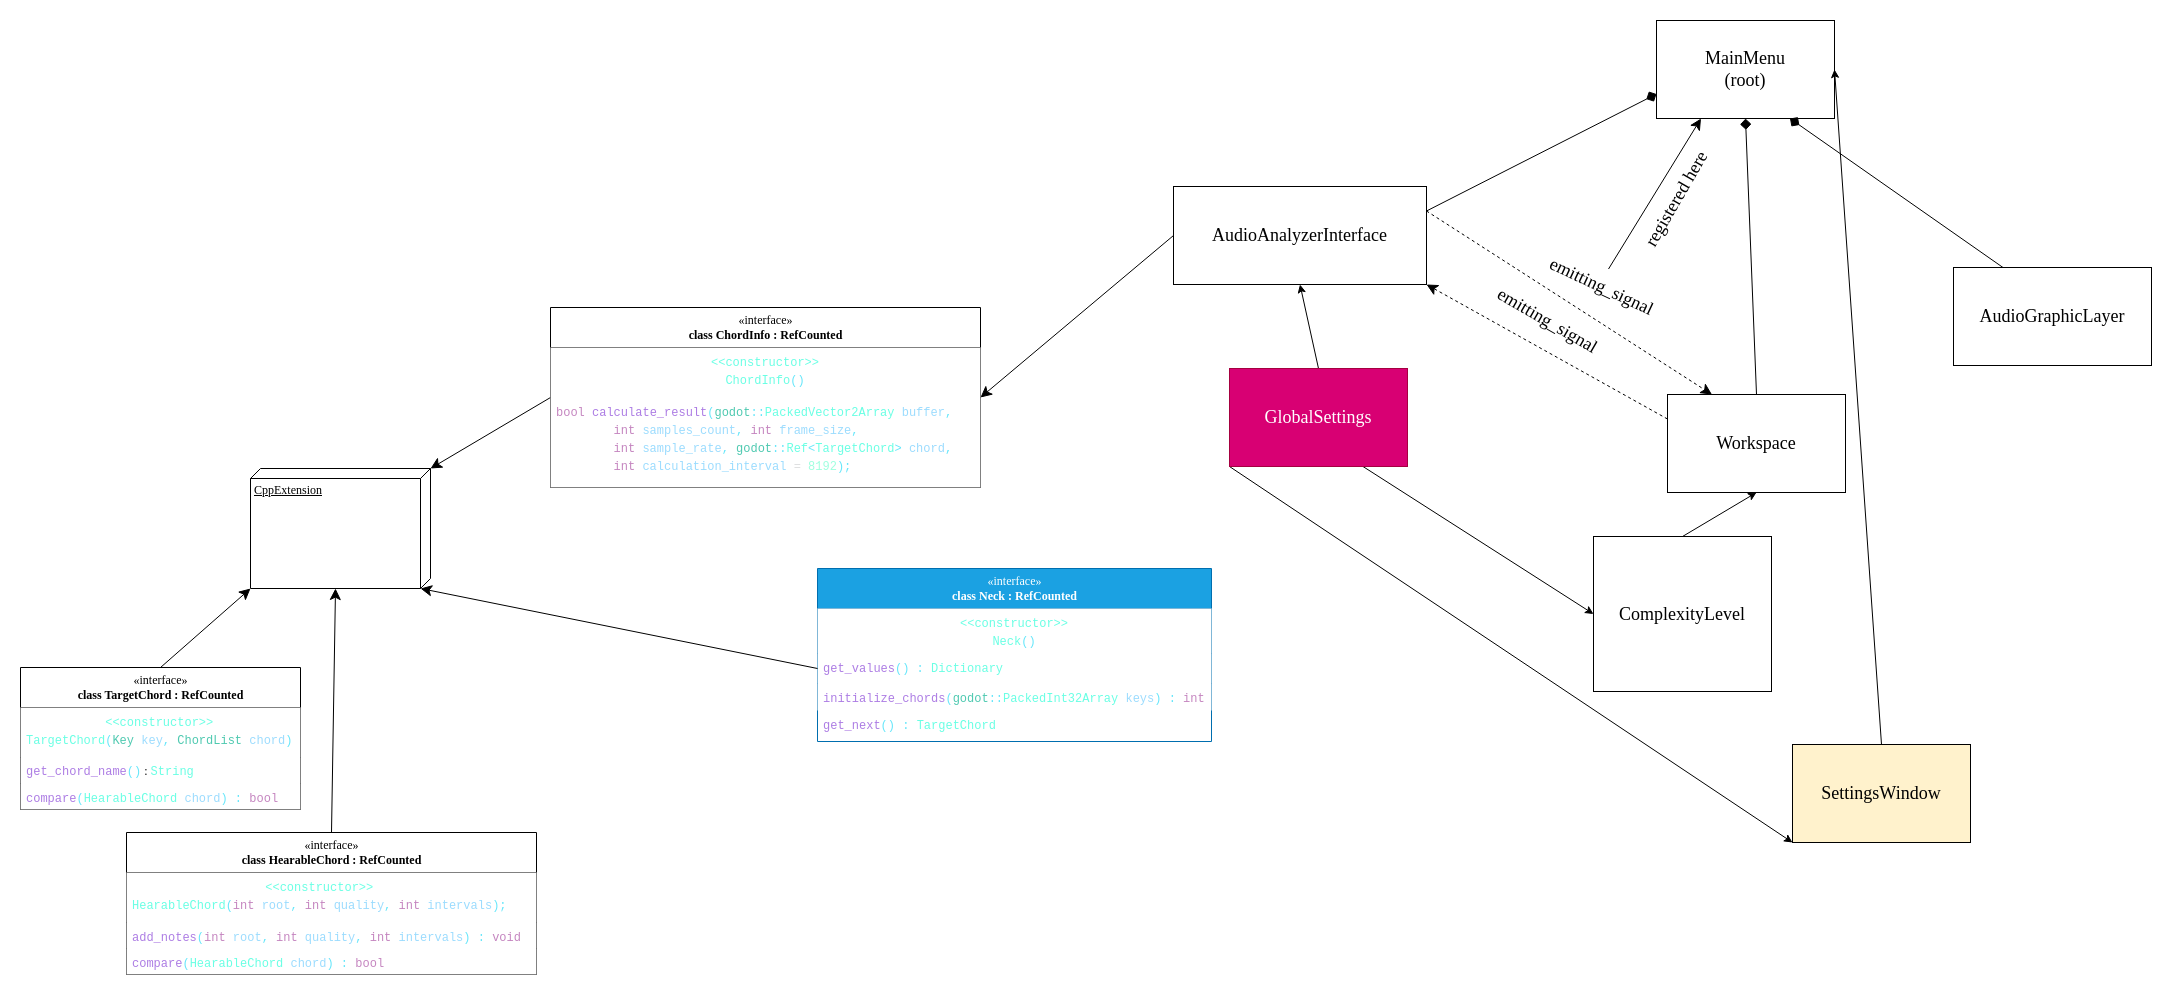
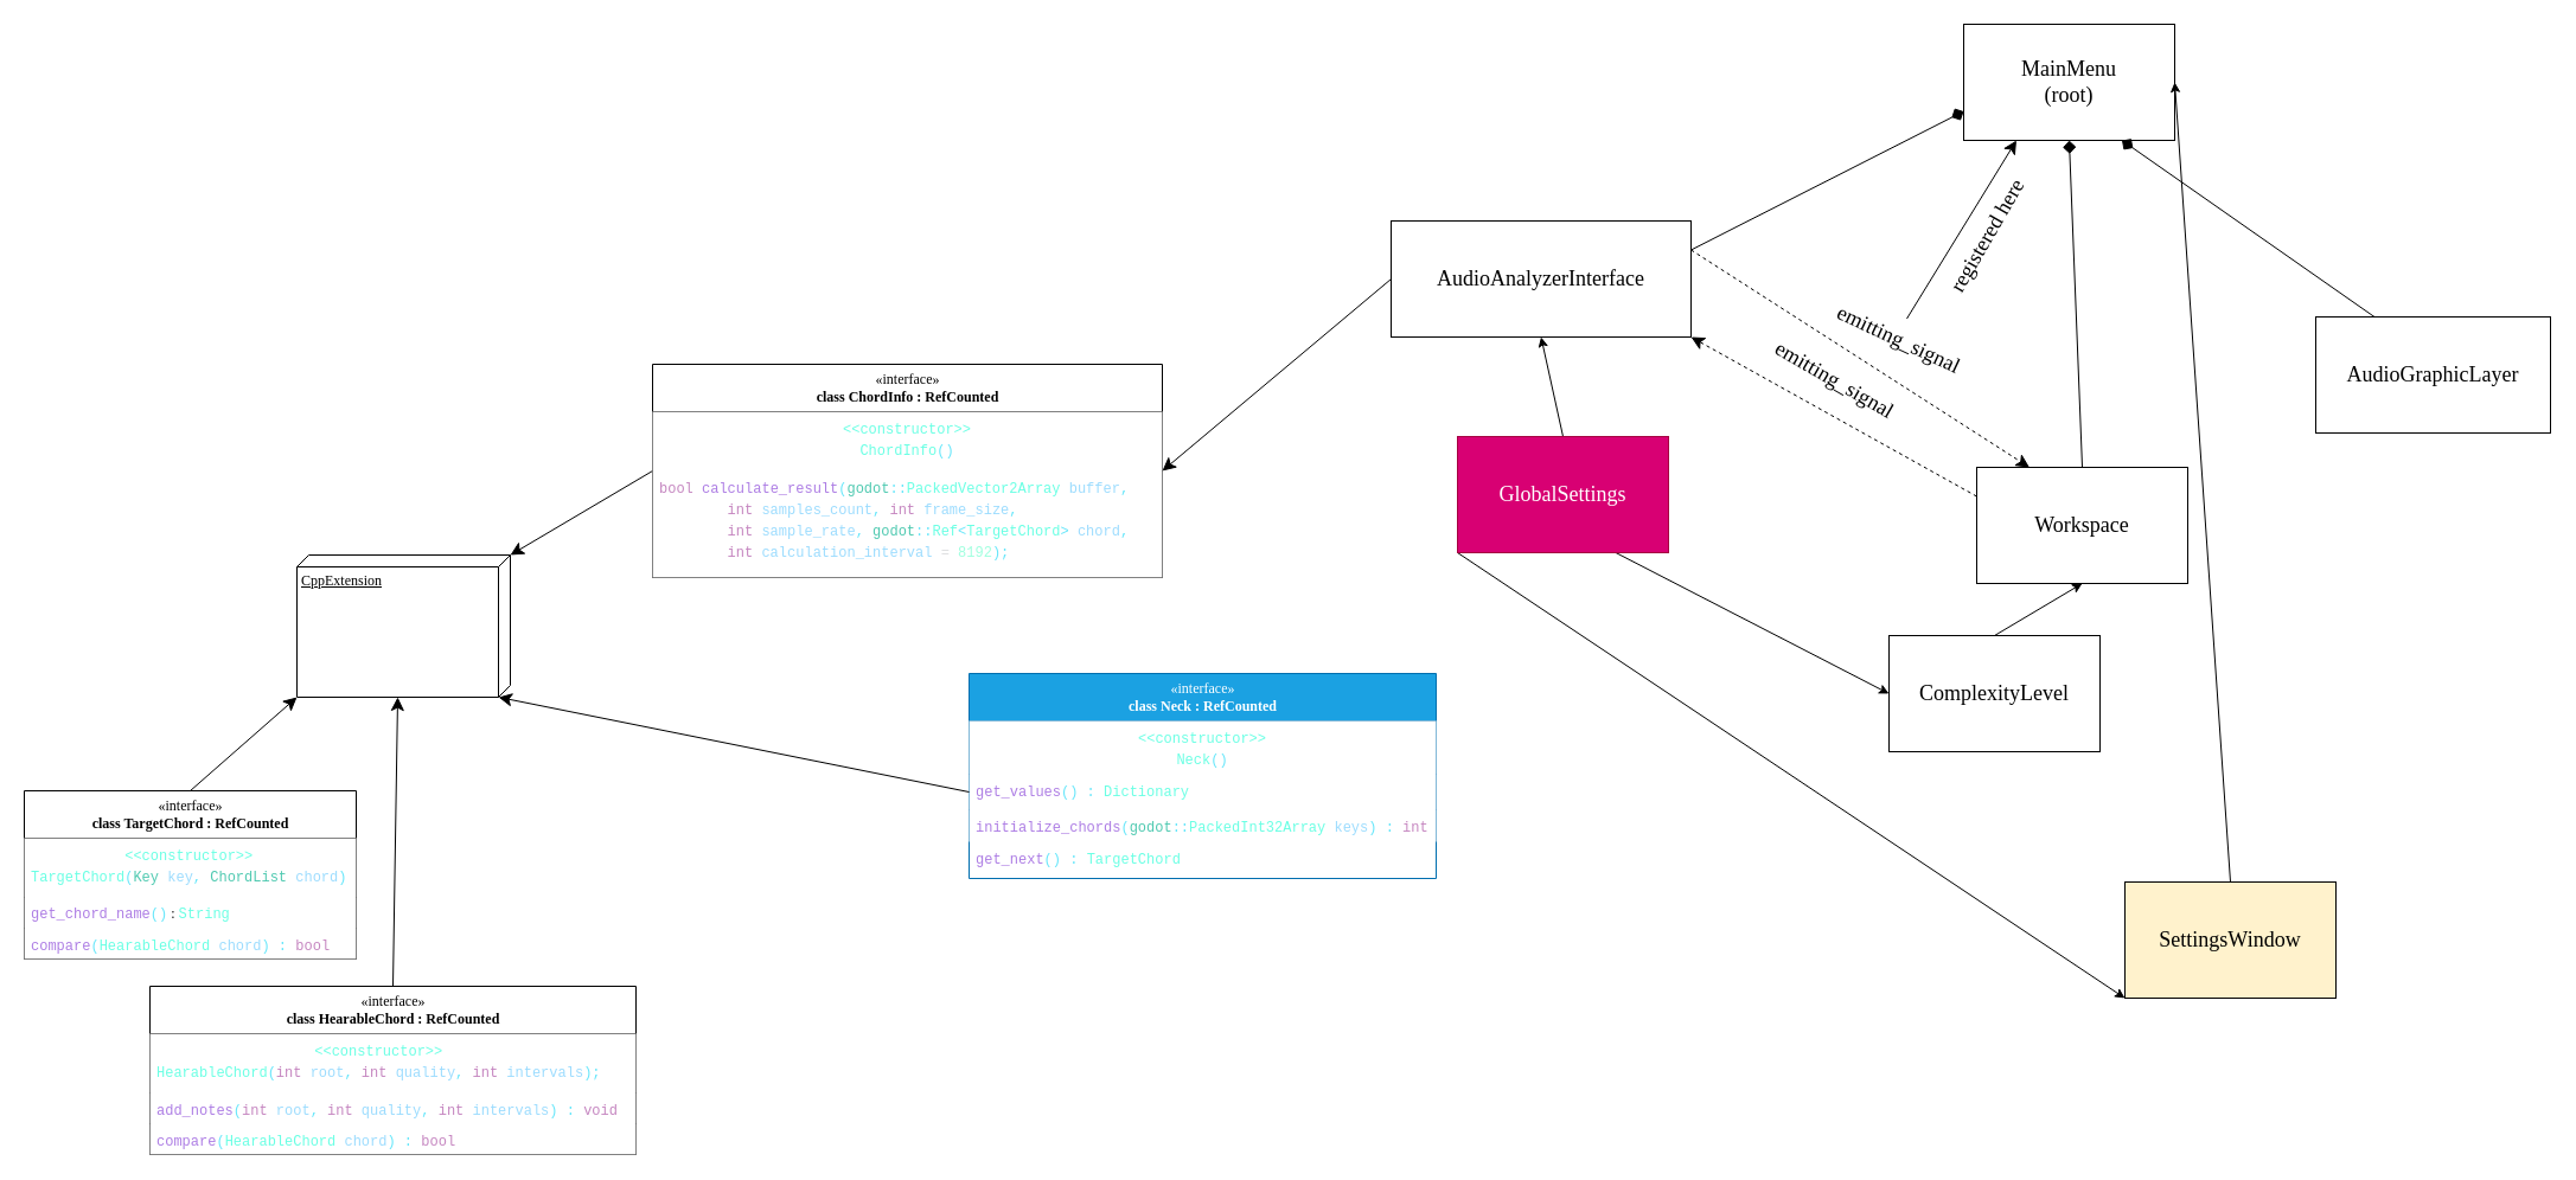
- <mxCell id="40" value="ComplexityLevel" style="rounded=0;whiteSpace=wrap;html=1;fontFamily=JetBrains Mono;fontSize=18;strokeWidth=1;" parent="1" vertex="1"><mxGeometry x="1593" y="536" width="178" height="155" as="geometry" /></mxCell>
+ <mxCell id="40" value="ComplexityLevel" style="rounded=0;whiteSpace=wrap;html=1;fontFamily=JetBrains Mono;fontSize=18;strokeWidth=1;" parent="1" vertex="1"><mxGeometry x="1593" y="536" width="178" height="98" as="geometry" /></mxCell>
